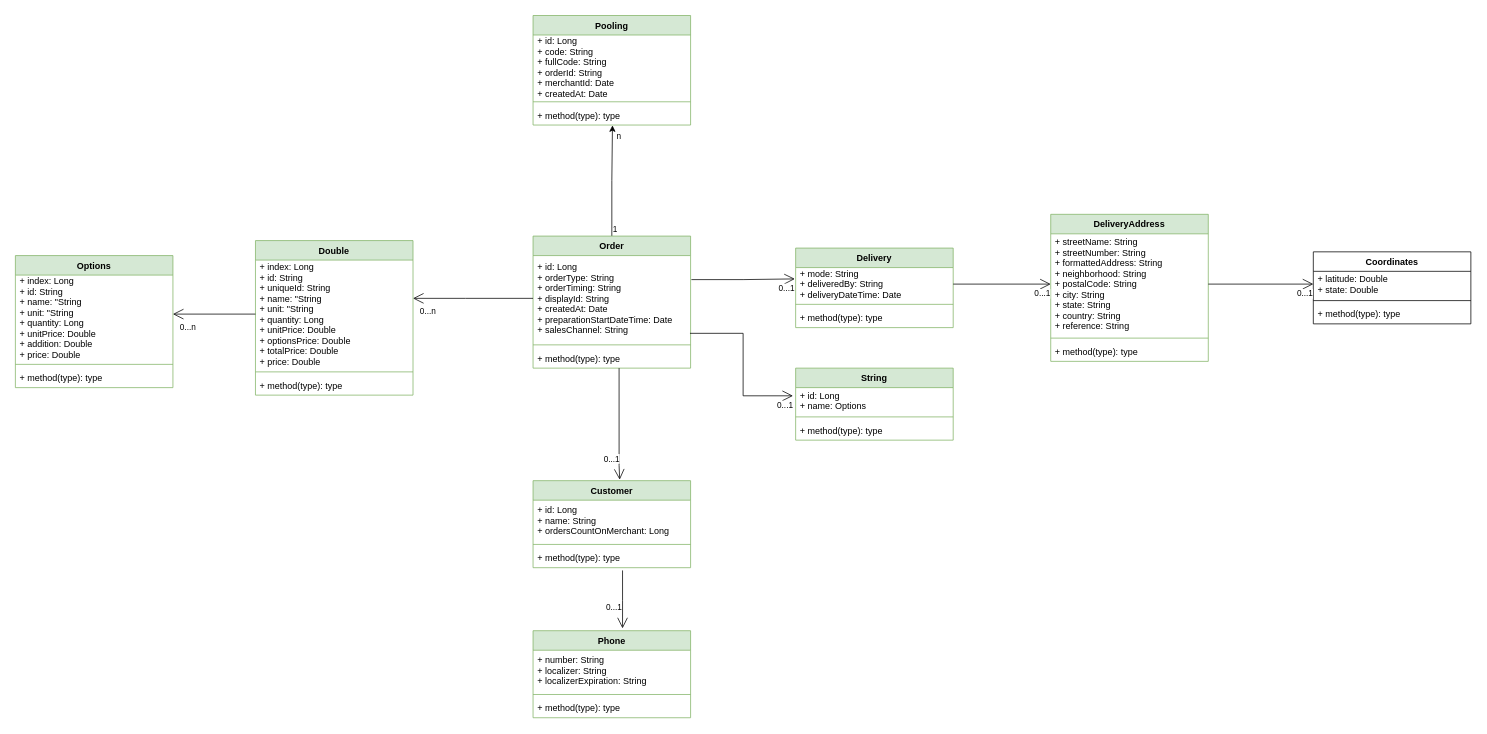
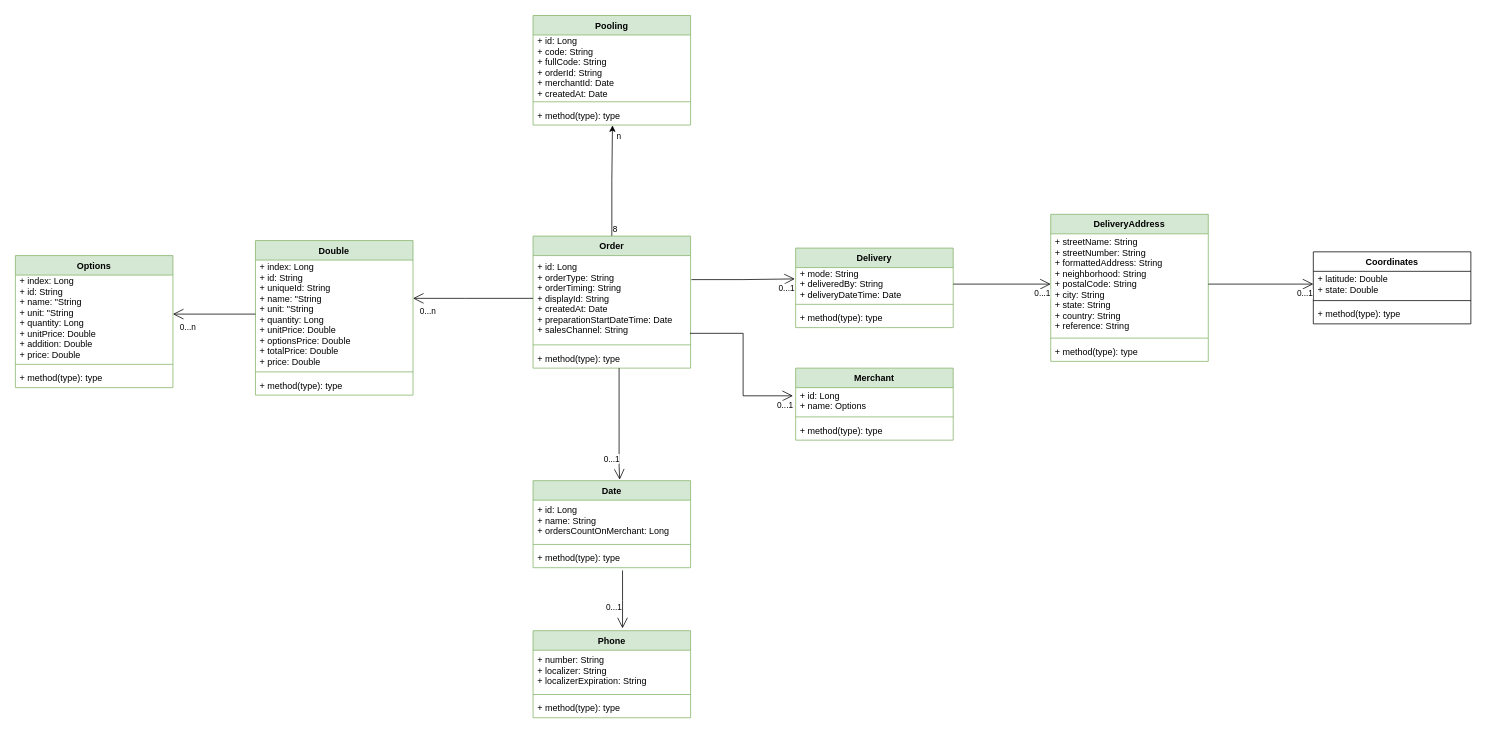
- <mxCell id="59" value="1" style="edgeLabel;resizable=0;html=1;align=right;verticalAlign=top;strokeWidth=1;" connectable="0" vertex="1" parent="1"><mxGeometry x="839.996" y="289.998" as="geometry"><mxPoint x="-17" y="2" as="offset" /></mxGeometry></mxCell>
+ <mxCell id="59" value="8" style="edgeLabel;resizable=0;html=1;align=right;verticalAlign=top;strokeWidth=1;" connectable="0" vertex="1" parent="1"><mxGeometry x="839.996" y="289.998" as="geometry"><mxPoint x="-17" y="2" as="offset" /></mxGeometry></mxCell>
- <mxCell id="25" value="String" style="swimlane;fontStyle=1;align=center;verticalAlign=top;childLayout=stackLayout;horizontal=1;startSize=26;horizontalStack=0;resizeParent=1;resizeParentMax=0;resizeLast=0;collapsible=1;marginBottom=0;fillColor=#d5e8d4;strokeColor=#82b366;" vertex="1" parent="1"><mxGeometry x="1060" y="490" width="210" height="96" as="geometry" /></mxCell>
+ <mxCell id="25" value="Merchant" style="swimlane;fontStyle=1;align=center;verticalAlign=top;childLayout=stackLayout;horizontal=1;startSize=26;horizontalStack=0;resizeParent=1;resizeParentMax=0;resizeLast=0;collapsible=1;marginBottom=0;fillColor=#d5e8d4;strokeColor=#82b366;" vertex="1" parent="1"><mxGeometry x="1060" y="490" width="210" height="96" as="geometry" /></mxCell>
- <mxCell id="31" value="Customer" style="swimlane;fontStyle=1;align=center;verticalAlign=top;childLayout=stackLayout;horizontal=1;startSize=26;horizontalStack=0;resizeParent=1;resizeParentMax=0;resizeLast=0;collapsible=1;marginBottom=0;fillColor=#d5e8d4;strokeColor=#82b366;" vertex="1" parent="1"><mxGeometry x="710" y="640" width="210" height="116" as="geometry" /></mxCell>
+ <mxCell id="31" value="Date" style="swimlane;fontStyle=1;align=center;verticalAlign=top;childLayout=stackLayout;horizontal=1;startSize=26;horizontalStack=0;resizeParent=1;resizeParentMax=0;resizeLast=0;collapsible=1;marginBottom=0;fillColor=#d5e8d4;strokeColor=#82b366;" vertex="1" parent="1"><mxGeometry x="710" y="640" width="210" height="116" as="geometry" /></mxCell>
